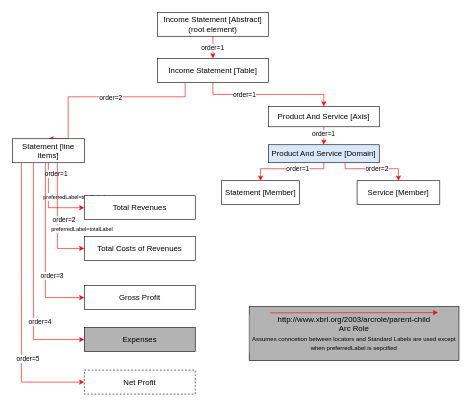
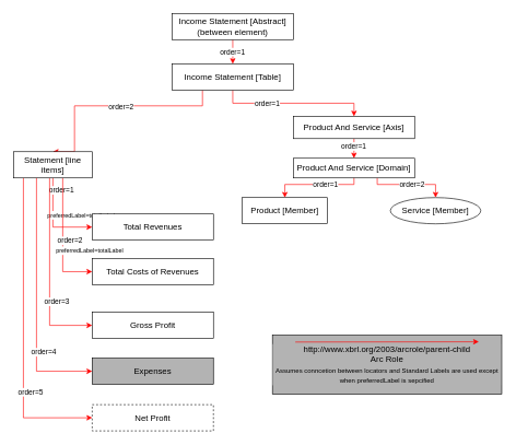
- <mxCell id="4" value="Income Statement [Abstract]&lt;br&gt;(root element)" style="rounded=0;whiteSpace=wrap;html=1;labelBackgroundColor=none;fontSize=13;" parent="1" vertex="1"><mxGeometry x="262" y="20" width="185" height="40" as="geometry" /></mxCell>
+ <mxCell id="4" value="Income Statement [Abstract]&lt;br&gt;(between element)" style="rounded=0;whiteSpace=wrap;html=1;labelBackgroundColor=none;fontSize=13;" parent="1" vertex="1"><mxGeometry x="262" y="20" width="185" height="40" as="geometry" /></mxCell>
- <mxCell id="18" value="Product And Service [Domain]" style="rounded=0;whiteSpace=wrap;html=1;labelBackgroundColor=none;fontSize=13;fillColor=#dae8fc;" parent="1" vertex="1"><mxGeometry x="447" y="241" width="185" height="30" as="geometry" /></mxCell>
+ <mxCell id="18" value="Product And Service [Domain]" style="rounded=0;whiteSpace=wrap;html=1;labelBackgroundColor=none;fontSize=13;" parent="1" vertex="1"><mxGeometry x="447" y="241" width="185" height="30" as="geometry" /></mxCell>
- <mxCell id="20" value="Statement [Member]" style="rounded=0;whiteSpace=wrap;html=1;labelBackgroundColor=none;fontSize=13;" parent="1" vertex="1"><mxGeometry x="369" y="301" width="130" height="40" as="geometry" /></mxCell>
+ <mxCell id="20" value="Product [Member]" style="rounded=0;whiteSpace=wrap;html=1;labelBackgroundColor=none;fontSize=13;" parent="1" vertex="1"><mxGeometry x="369" y="301" width="130" height="40" as="geometry" /></mxCell>
- <mxCell id="19" value="Service [Member]" style="rounded=0;whiteSpace=wrap;html=1;labelBackgroundColor=none;fontSize=13;" parent="1" vertex="1"><mxGeometry x="595" y="301" width="138" height="40" as="geometry" /></mxCell>
+ <mxCell id="19" value="Service [Member]" style="ellipse;whiteSpace=wrap;html=1;labelBackgroundColor=none;fontSize=13;" parent="1" vertex="1"><mxGeometry x="595" y="301" width="138" height="40" as="geometry" /></mxCell>
